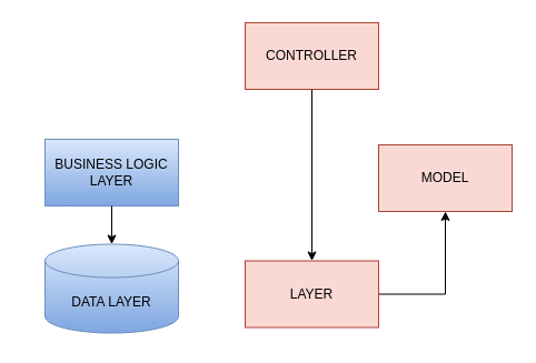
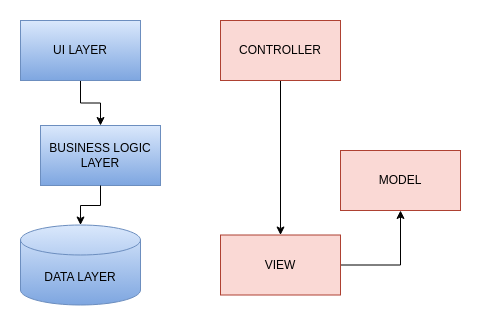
+ <mxCell id="4" value="UI LAYER" style="rounded=0;whiteSpace=wrap;html=1;fillColor=#dae8fc;strokeColor=#6c8ebf;gradientColor=#7ea6e0;" vertex="1" parent="1"><mxGeometry x="20" y="20" width="120" height="60" as="geometry" /></mxCell>
+ <mxCell id="3" style="edgeStyle=orthogonalEdgeStyle;rounded=0;orthogonalLoop=1;jettySize=auto;html=1;entryX=0.5;entryY=0;entryDx=0;entryDy=0;" edge="1" parent="1" source="4" target="2"><mxGeometry relative="1" as="geometry" /></mxCell>
- <mxCell id="11" value="MODEL" style="rounded=0;whiteSpace=wrap;html=1;fillColor=#fad9d5;strokeColor=#ae4132;" vertex="1" parent="1"><mxGeometry x="340" y="130" width="120" height="60" as="geometry" /></mxCell>
+ <mxCell id="11" value="MODEL" style="rounded=0;whiteSpace=wrap;html=1;fillColor=#fad9d5;strokeColor=#ae4132;" vertex="1" parent="1"><mxGeometry x="340" y="150" width="120" height="60" as="geometry" /></mxCell>
- <mxCell id="5" value="DATA LAYER" style="shape=cylinder3;whiteSpace=wrap;html=1;boundedLbl=1;backgroundOutline=1;size=15;fillColor=#dae8fc;gradientColor=#7ea6e0;strokeColor=#6c8ebf;" vertex="1" parent="1"><mxGeometry x="40" y="219.5" width="120" height="80" as="geometry" /></mxCell>
+ <mxCell id="5" value="DATA LAYER" style="shape=cylinder3;whiteSpace=wrap;html=1;boundedLbl=1;backgroundOutline=1;size=15;fillColor=#dae8fc;gradientColor=#7ea6e0;strokeColor=#6c8ebf;" vertex="1" parent="1"><mxGeometry x="20" y="224.5" width="120" height="80" as="geometry" /></mxCell>
- <mxCell id="10" value="LAYER" style="rounded=0;whiteSpace=wrap;html=1;fillColor=#fad9d5;strokeColor=#ae4132;" vertex="1" parent="1"><mxGeometry x="220" y="234.5" width="120" height="60" as="geometry" /></mxCell>
+ <mxCell id="10" value="VIEW" style="rounded=0;whiteSpace=wrap;html=1;fillColor=#fad9d5;strokeColor=#ae4132;" vertex="1" parent="1"><mxGeometry x="220" y="234.5" width="120" height="60" as="geometry" /></mxCell>
